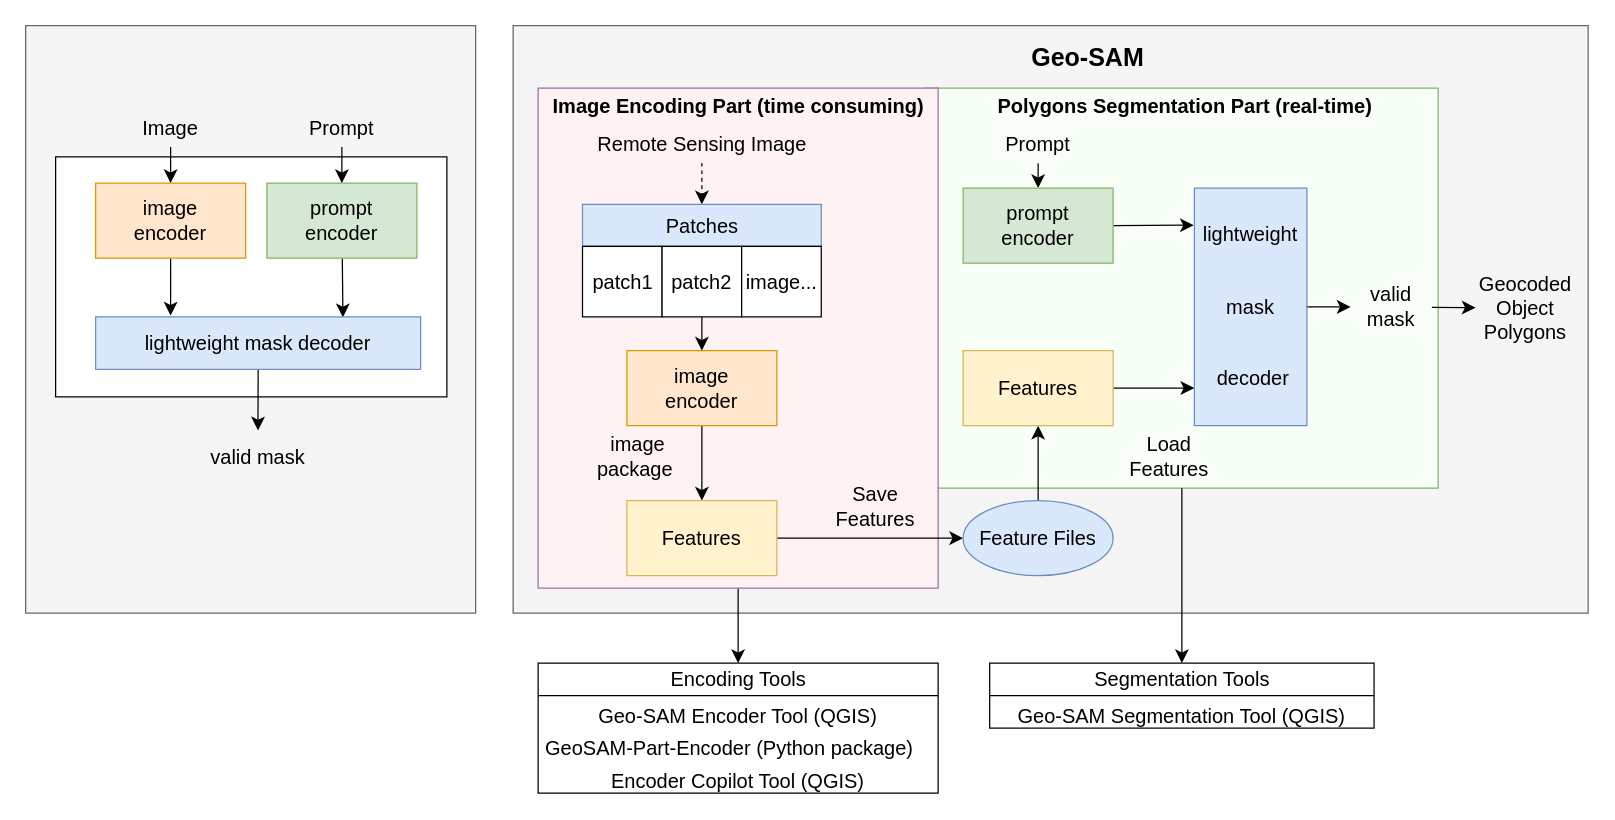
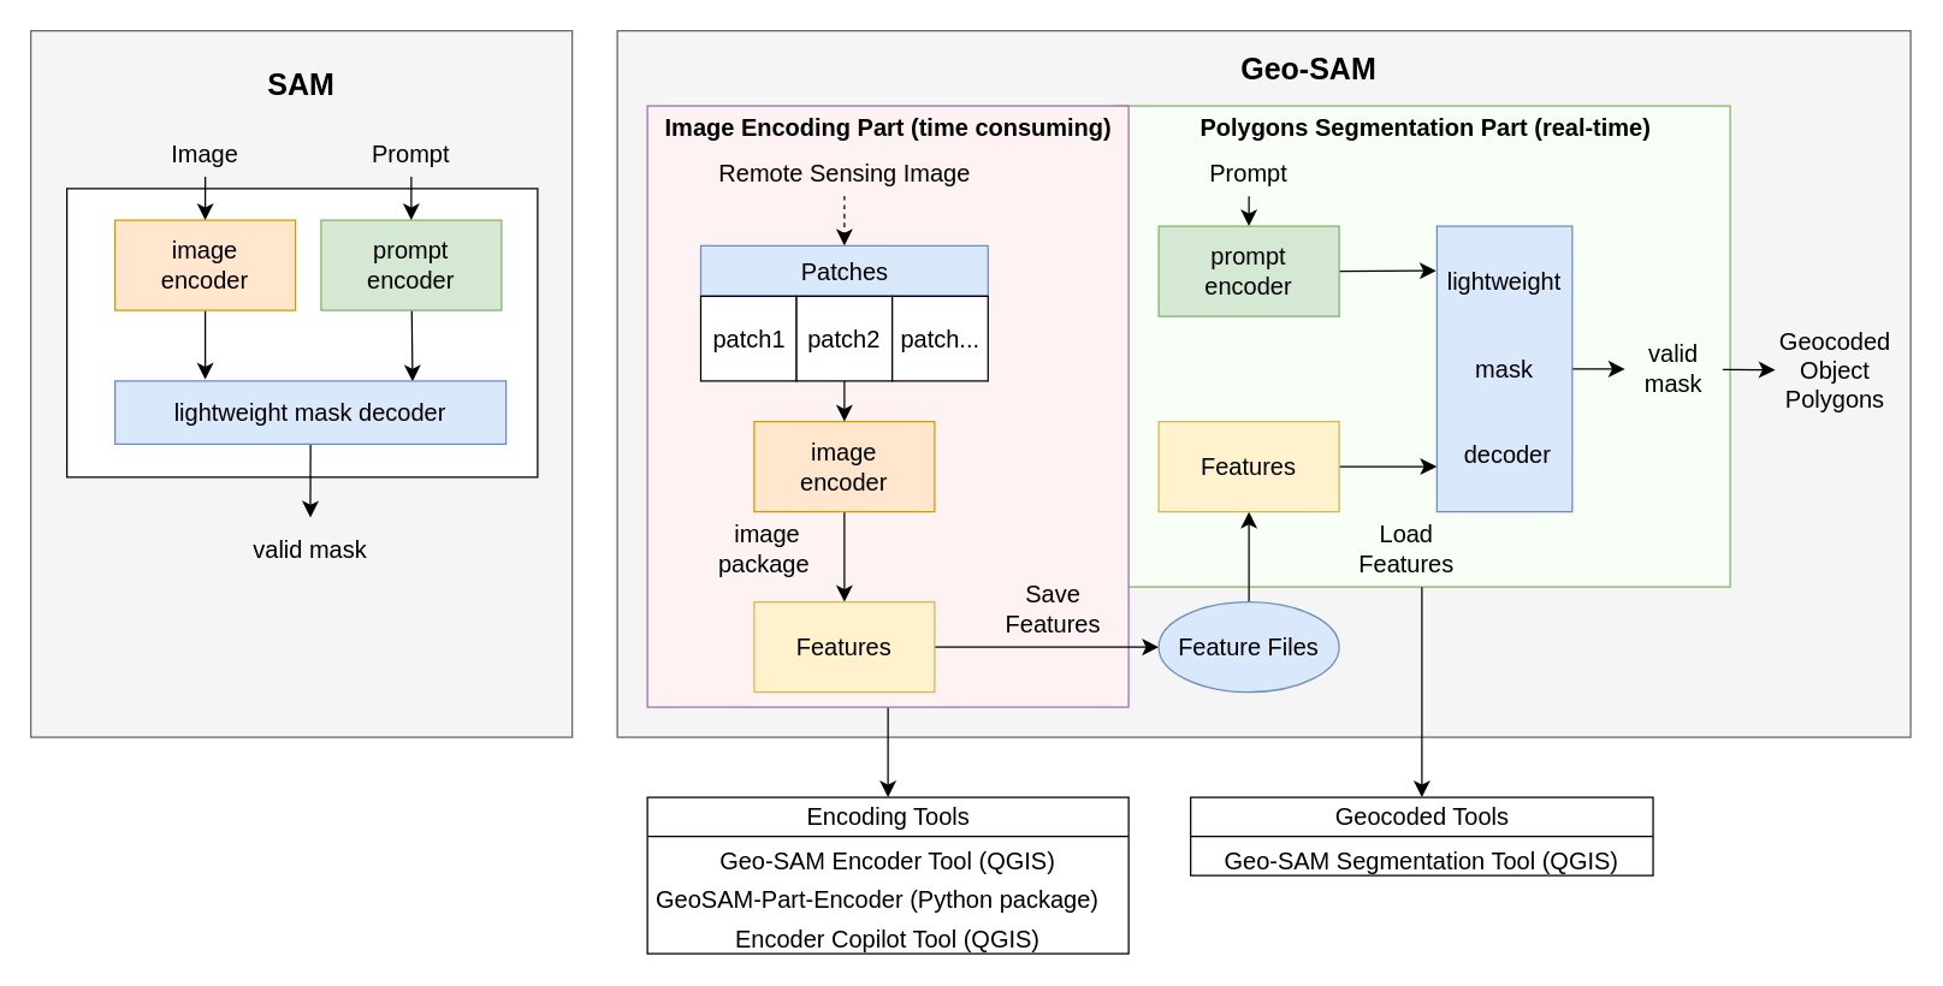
+ <mxCell id="56" value="SAM" style="text;html=1;strokeColor=none;fillColor=none;align=center;verticalAlign=middle;whiteSpace=wrap;rounded=0;fontSize=20;fontStyle=1" parent="1" vertex="1"><mxGeometry x="170" y="40" width="60" height="30" as="geometry" /></mxCell>
- <mxCell id="28" value="image..." style="html=1;whiteSpace=wrap;fontSize=16;" parent="24" vertex="1"><mxGeometry x="127.325" y="33.615" width="63.675" height="56.385" as="geometry" /></mxCell>
+ <mxCell id="28" value="patch..." style="html=1;whiteSpace=wrap;fontSize=16;" parent="24" vertex="1"><mxGeometry x="127.325" y="33.615" width="63.675" height="56.385" as="geometry" /></mxCell>
- <mxCell id="51" value="Segmentation Tools" style="swimlane;fontStyle=0;childLayout=stackLayout;horizontal=1;startSize=26;fillColor=none;horizontalStack=0;resizeParent=1;resizeParentMax=0;resizeLast=0;collapsible=1;marginBottom=0;html=1;fontSize=16;" parent="1" vertex="1"><mxGeometry x="791.25" y="530" width="307.5" height="52" as="geometry" /></mxCell>
+ <mxCell id="51" value="Geocoded Tools" style="swimlane;fontStyle=0;childLayout=stackLayout;horizontal=1;startSize=26;fillColor=none;horizontalStack=0;resizeParent=1;resizeParentMax=0;resizeLast=0;collapsible=1;marginBottom=0;html=1;fontSize=16;" parent="1" vertex="1"><mxGeometry x="791.25" y="530" width="307.5" height="52" as="geometry" /></mxCell>
